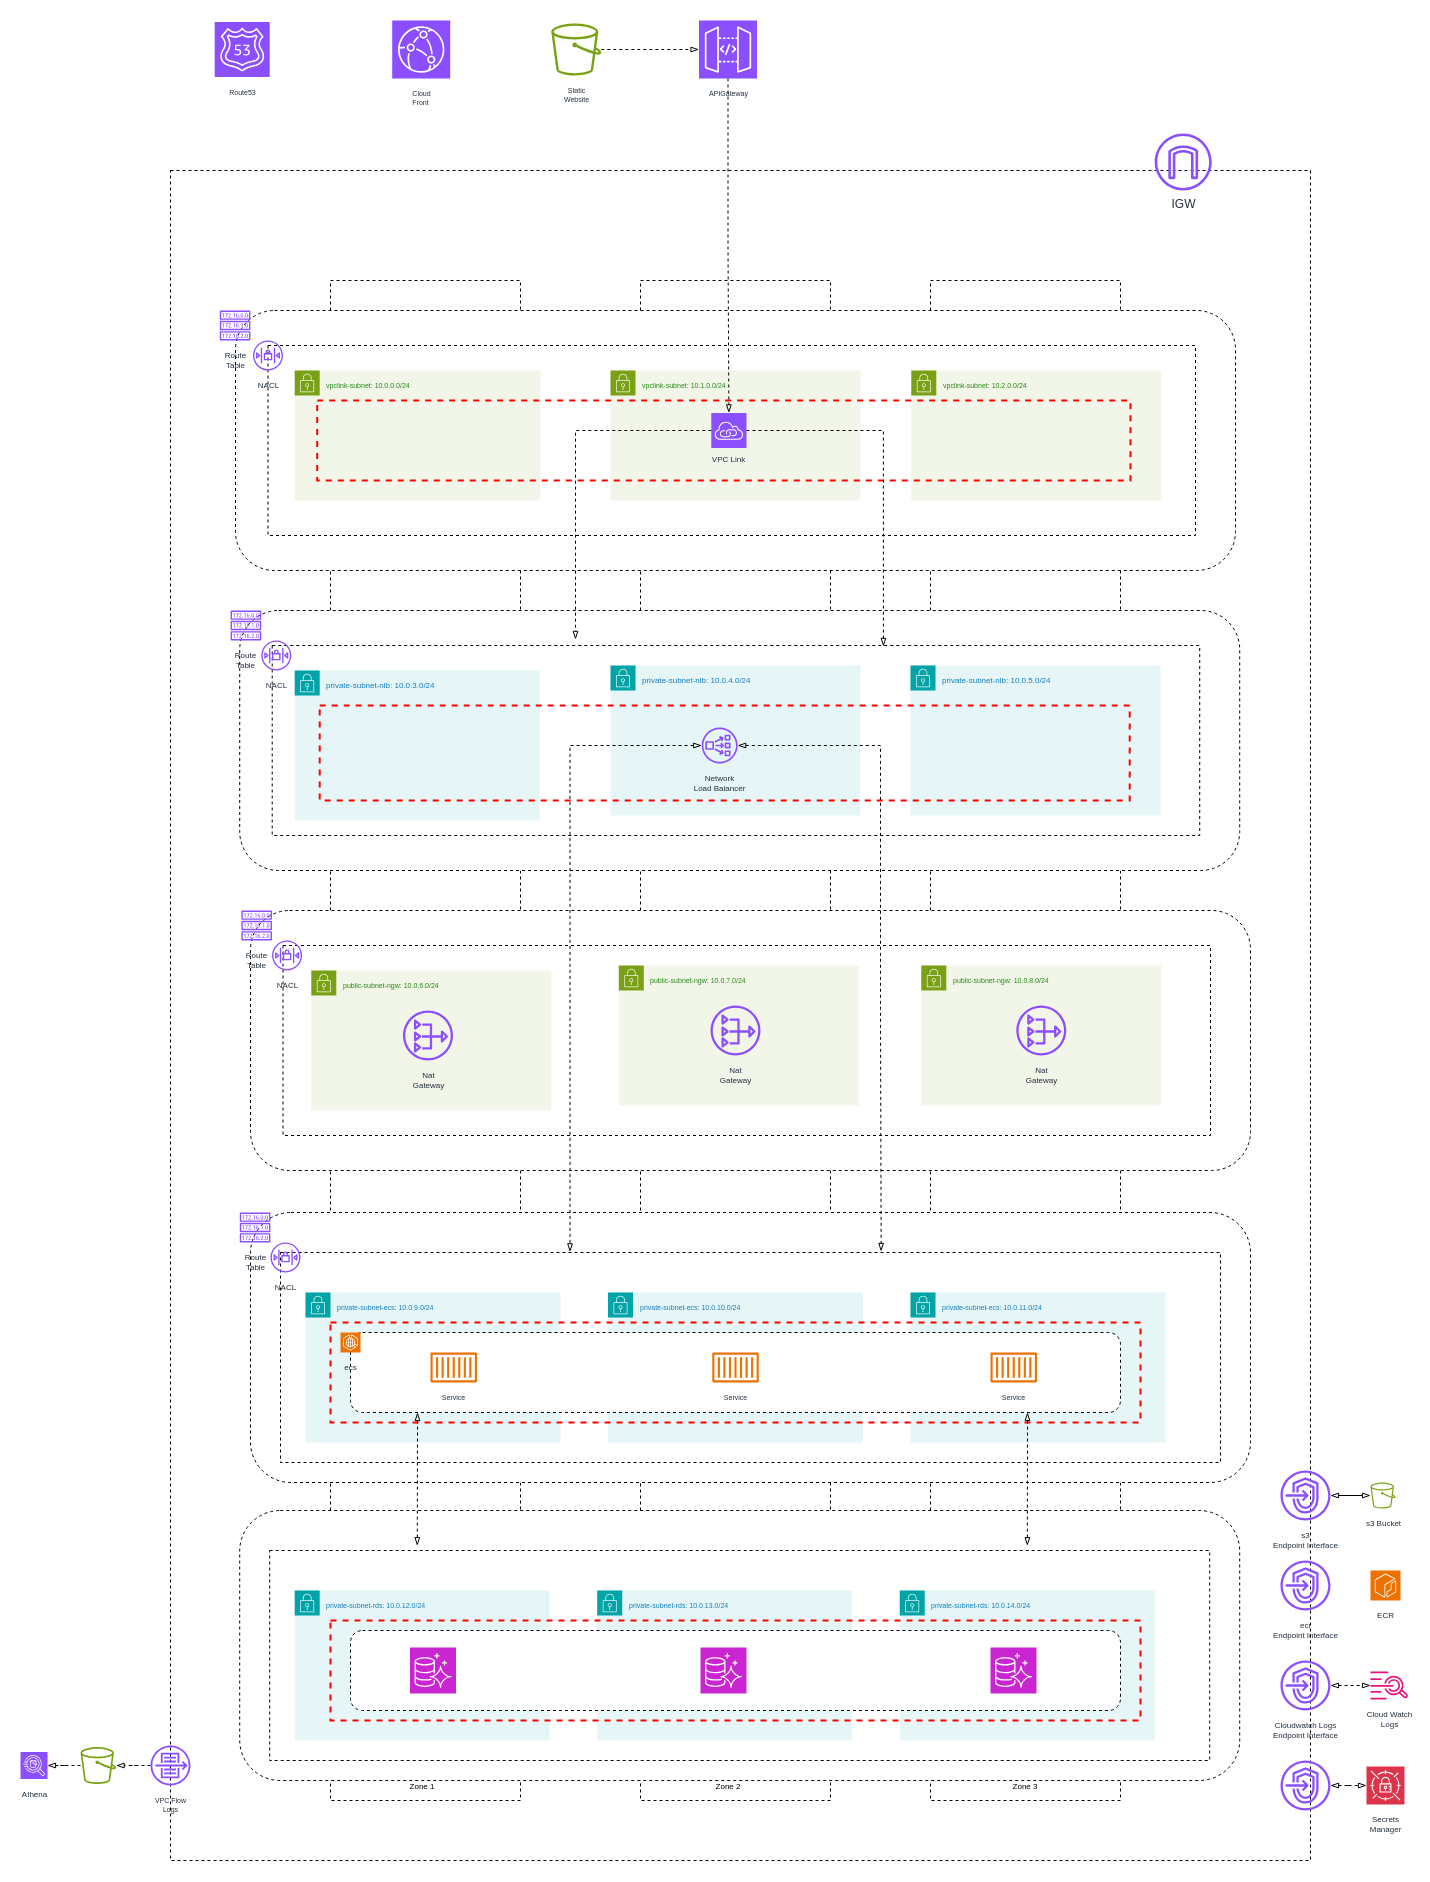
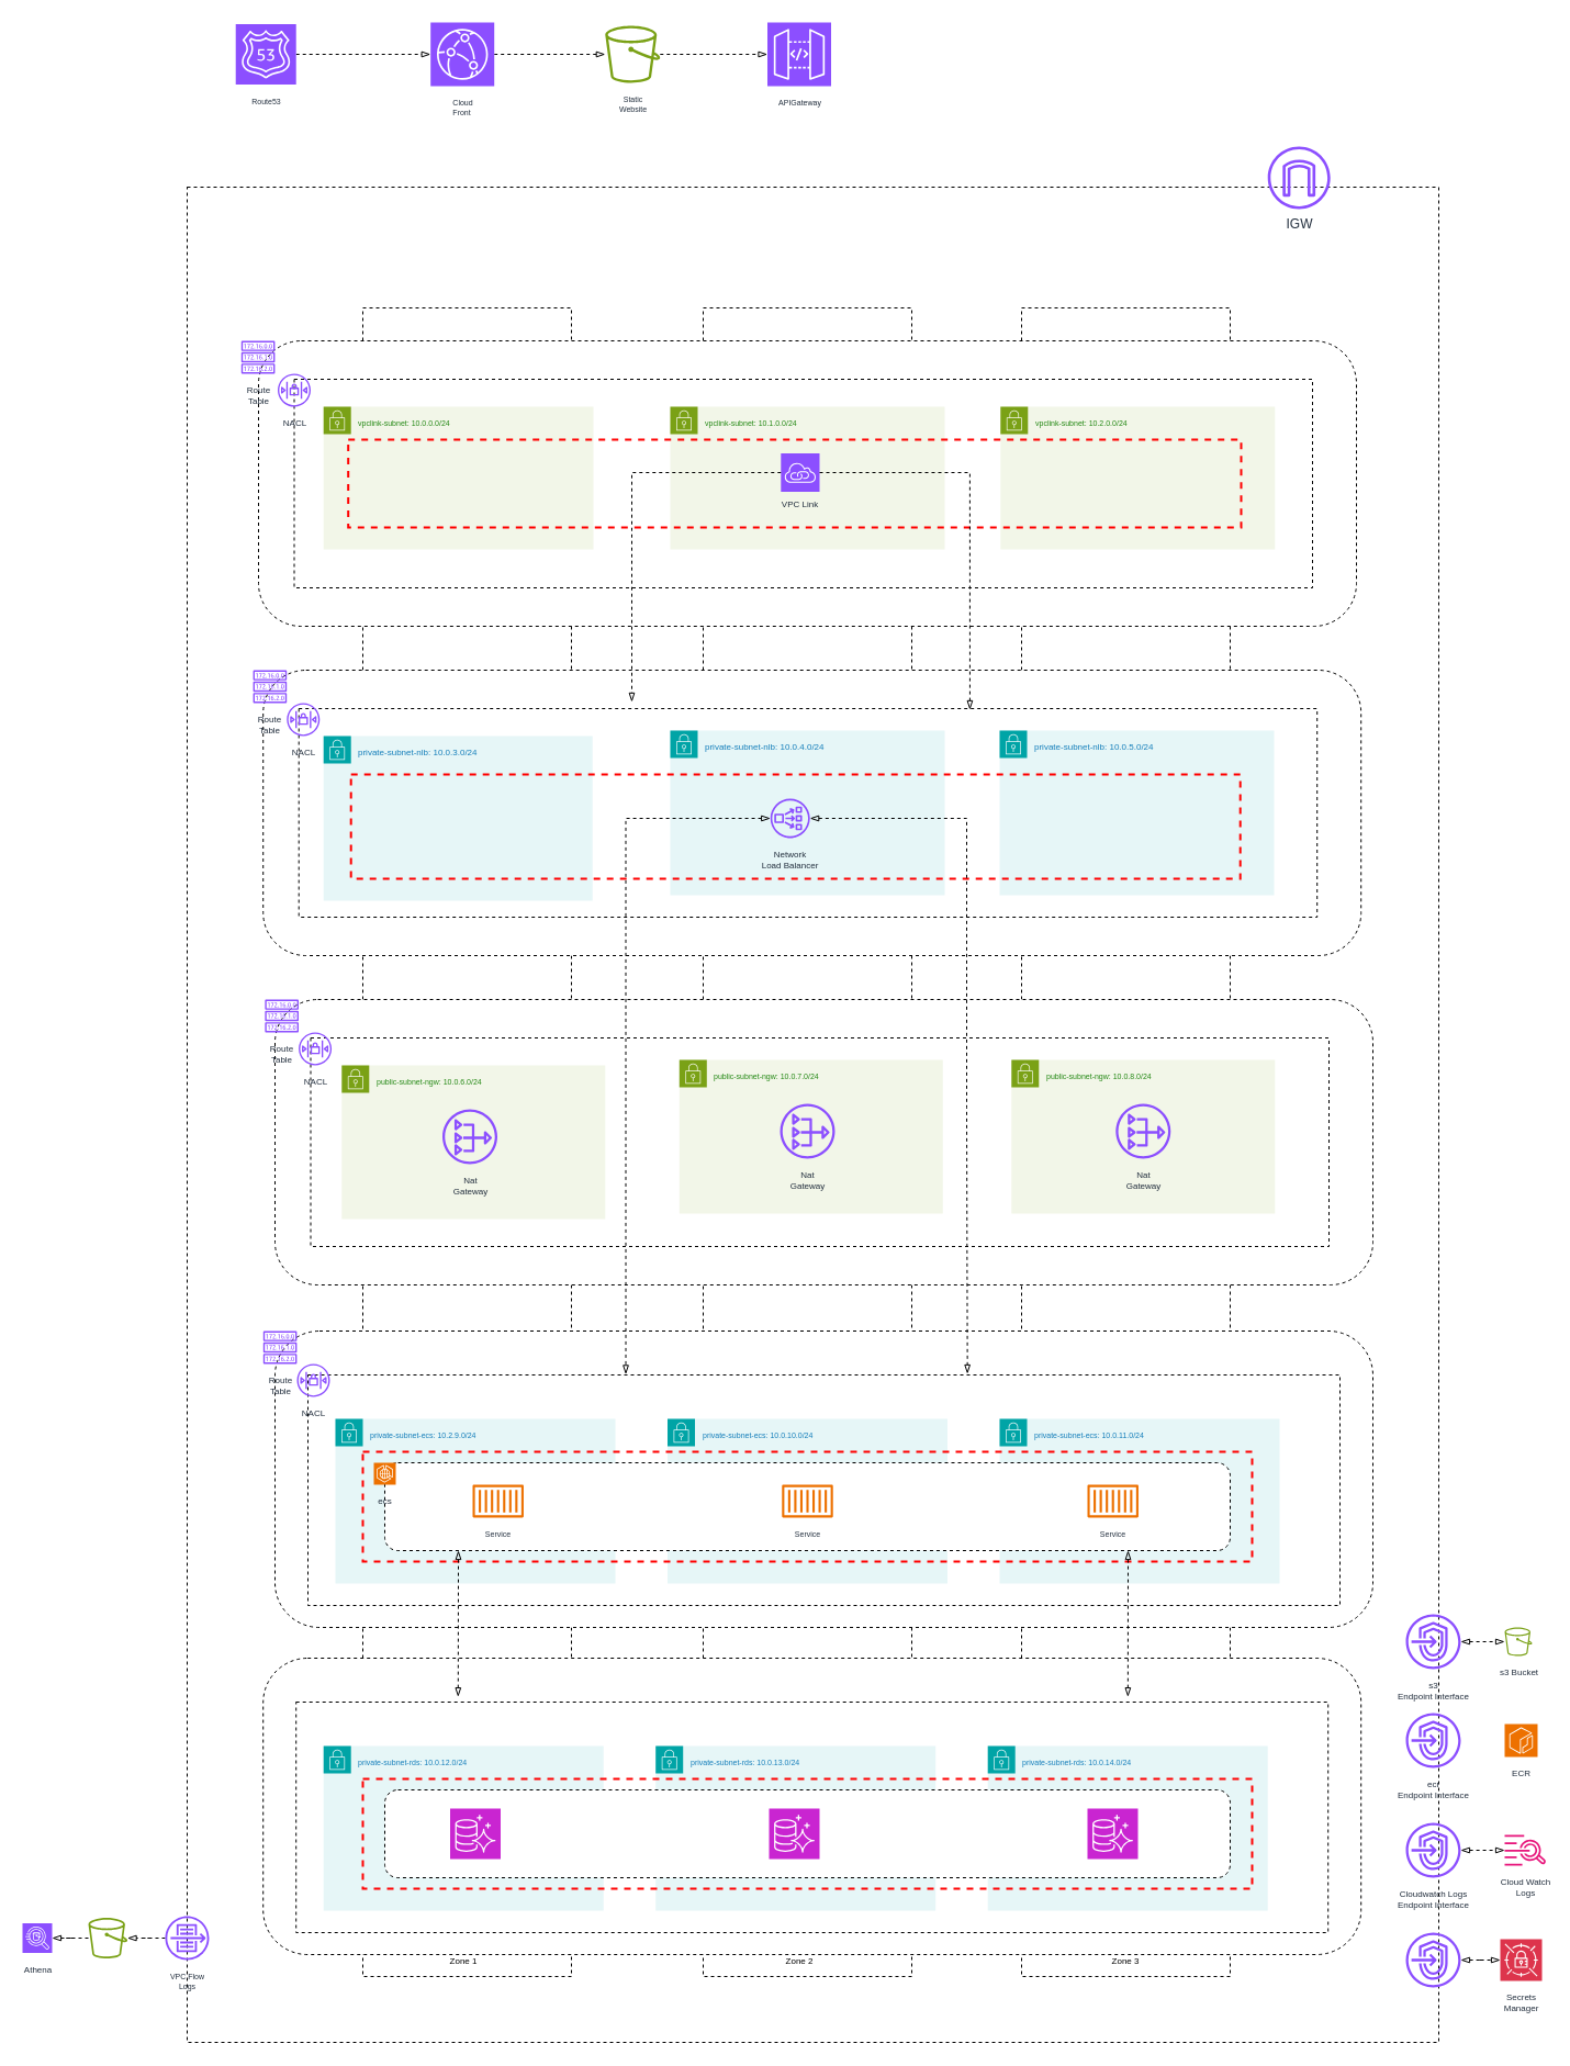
+ <mxCell id="80" style="edgeStyle=orthogonalEdgeStyle;rounded=0;orthogonalLoop=1;jettySize=auto;html=1;endArrow=blockThin;endFill=0;dashed=1;" edge="1" parent="1" source="81" target="79"><mxGeometry relative="1" as="geometry" /></mxCell>
+ <mxCell id="78" style="edgeStyle=orthogonalEdgeStyle;rounded=0;orthogonalLoop=1;jettySize=auto;html=1;endArrow=blockThin;endFill=0;dashed=1;" edge="1" parent="1" source="79" target="77"><mxGeometry relative="1" as="geometry" /></mxCell>
- <mxCell id="88" style="edgeStyle=orthogonalEdgeStyle;rounded=0;orthogonalLoop=1;jettySize=auto;html=1;dashed=1;endArrow=blockThin;endFill=0;" edge="1" parent="1" source="71" target="87"><mxGeometry relative="1" as="geometry" /></mxCell>
- <mxCell id="8" value="&lt;font style=&quot;font-size: 7px;&quot;&gt;private-subnet-ecs: 10.0.9.0/24&lt;/font&gt;" style="points=[[0,0],[0.25,0],[0.5,0],[0.75,0],[1,0],[1,0.25],[1,0.5],[1,0.75],[1,1],[0.75,1],[0.5,1],[0.25,1],[0,1],[0,0.75],[0,0.5],[0,0.25]];outlineConnect=0;gradientColor=none;html=1;whiteSpace=wrap;fontSize=12;fontStyle=0;container=1;pointerEvents=0;collapsible=0;recursiveResize=0;shape=mxgraph.aws4.group;grIcon=mxgraph.aws4.group_security_group;grStroke=0;strokeColor=#00A4A6;fillColor=#E6F6F7;verticalAlign=top;align=left;spacingLeft=30;fontColor=#147EBA;dashed=0;" vertex="1" parent="1"><mxGeometry x="305" y="1292" width="255" height="150" as="geometry" /></mxCell>
+ <mxCell id="8" value="&lt;font style=&quot;font-size: 7px;&quot;&gt;private-subnet-ecs: 10.2.9.0/24&lt;/font&gt;" style="points=[[0,0],[0.25,0],[0.5,0],[0.75,0],[1,0],[1,0.25],[1,0.5],[1,0.75],[1,1],[0.75,1],[0.5,1],[0.25,1],[0,1],[0,0.75],[0,0.5],[0,0.25]];outlineConnect=0;gradientColor=none;html=1;whiteSpace=wrap;fontSize=12;fontStyle=0;container=1;pointerEvents=0;collapsible=0;recursiveResize=0;shape=mxgraph.aws4.group;grIcon=mxgraph.aws4.group_security_group;grStroke=0;strokeColor=#00A4A6;fillColor=#E6F6F7;verticalAlign=top;align=left;spacingLeft=30;fontColor=#147EBA;dashed=0;" vertex="1" parent="1"><mxGeometry x="305" y="1292" width="255" height="150" as="geometry" /></mxCell>
- <mxCell id="59" style="edgeStyle=orthogonalEdgeStyle;rounded=0;orthogonalLoop=1;jettySize=auto;html=1;startArrow=blockThin;startFill=0;endArrow=blockThin;endFill=0;dashed=0;" edge="1" parent="1" source="60" target="61"><mxGeometry relative="1" as="geometry" /></mxCell>
+ <mxCell id="59" style="edgeStyle=orthogonalEdgeStyle;rounded=0;orthogonalLoop=1;jettySize=auto;html=1;startArrow=blockThin;startFill=0;endArrow=blockThin;endFill=0;dashed=1;" edge="1" parent="1" source="60" target="61"><mxGeometry relative="1" as="geometry" /></mxCell>
